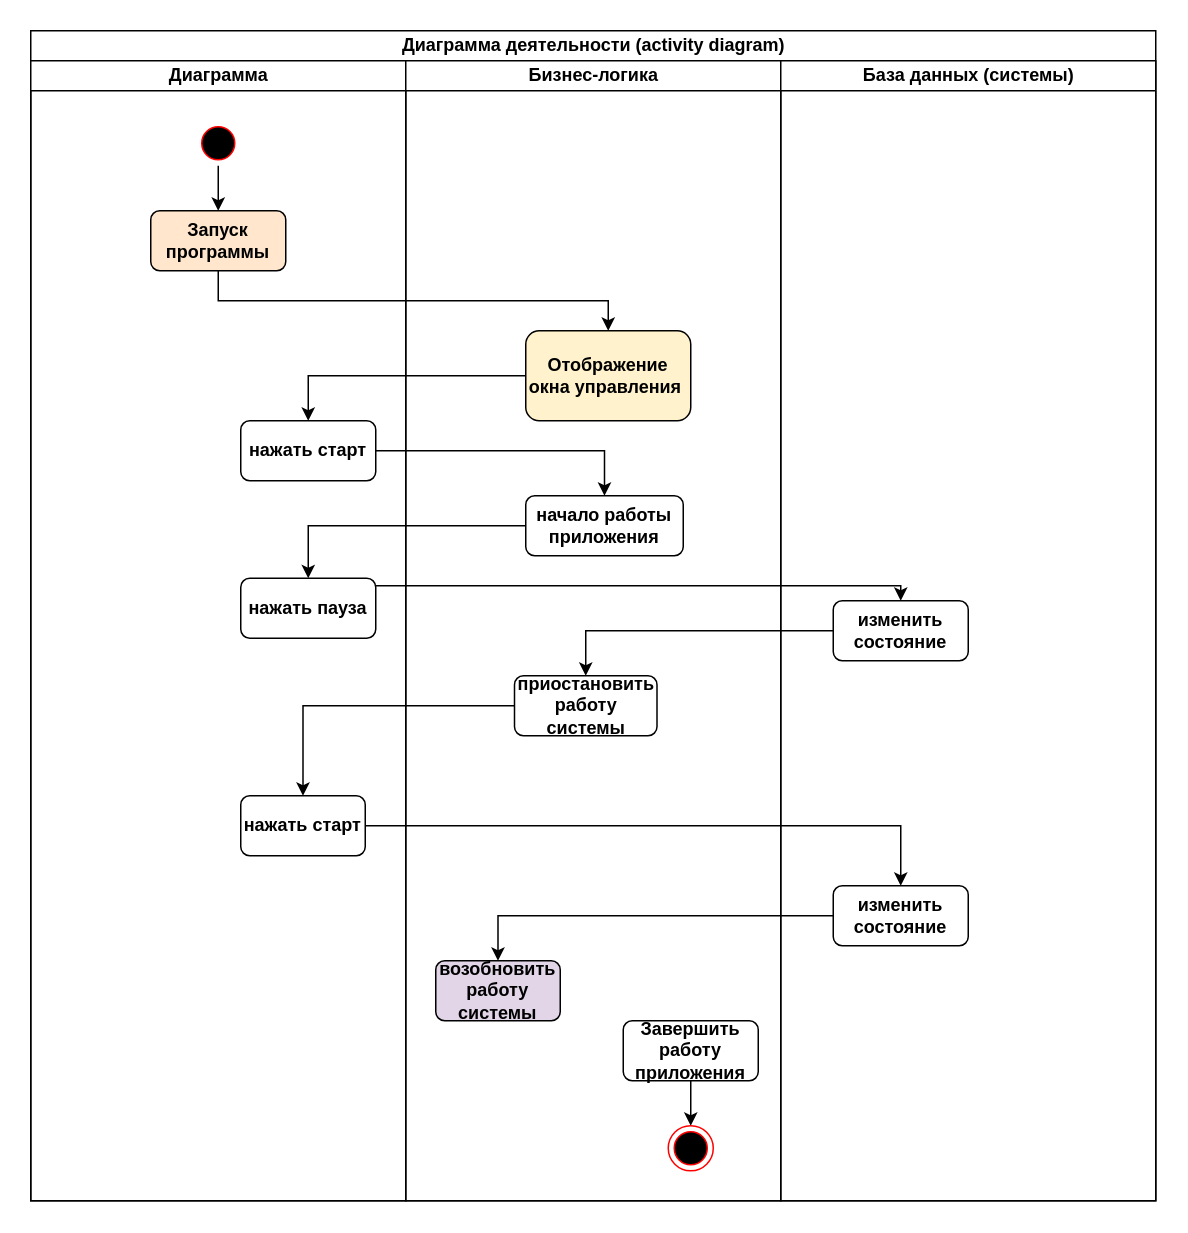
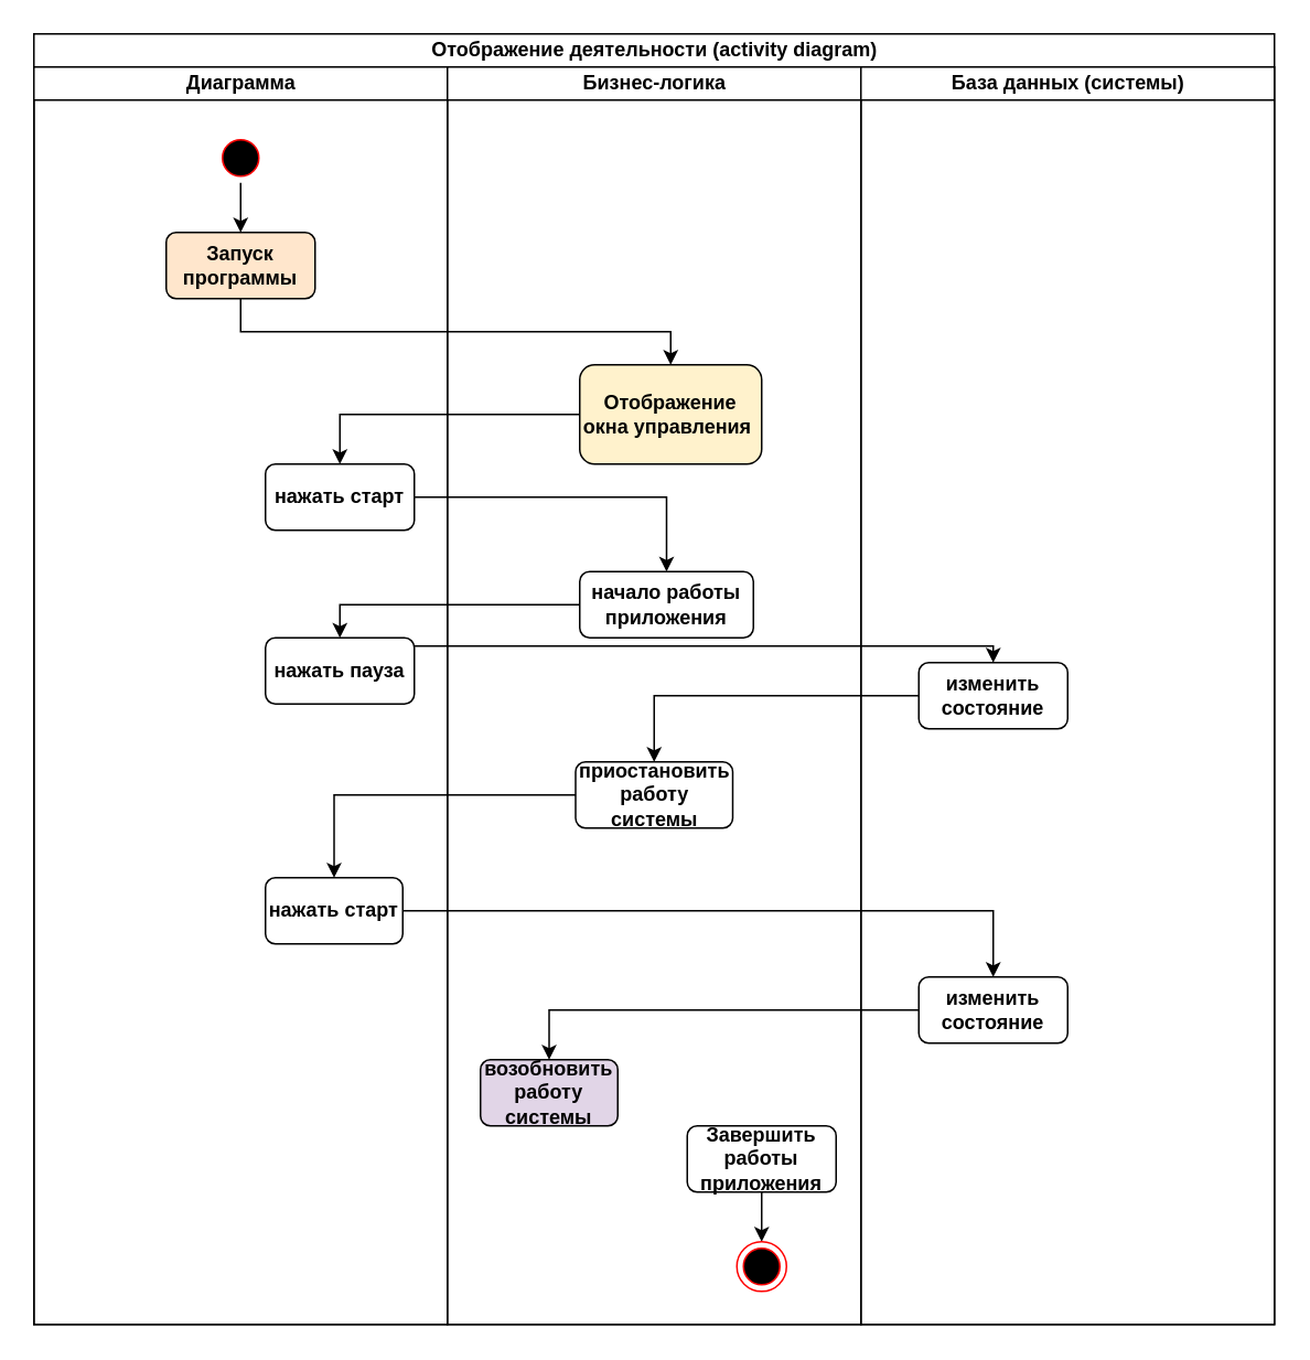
- <mxCell id="2" value="Диаграмма деятельности (activity diagram)" style="swimlane;html=1;childLayout=stackLayout;resizeParent=1;resizeParentMax=0;startSize=20;" parent="1" vertex="1"><mxGeometry x="20" y="20" width="750" height="780" as="geometry" /></mxCell>
+ <mxCell id="2" value="Отображение деятельности (activity diagram)" style="swimlane;html=1;childLayout=stackLayout;resizeParent=1;resizeParentMax=0;startSize=20;" parent="1" vertex="1"><mxGeometry x="20" y="20" width="750" height="780" as="geometry" /></mxCell>
- <mxCell id="12" value="&lt;b&gt;начало работы приложения&lt;/b&gt;" style="rounded=1;whiteSpace=wrap;html=1;" parent="10" vertex="1"><mxGeometry x="80" y="290" width="105" height="40" as="geometry" /></mxCell>
+ <mxCell id="12" value="&lt;b&gt;начало работы приложения&lt;/b&gt;" style="rounded=1;whiteSpace=wrap;html=1;" parent="10" vertex="1"><mxGeometry x="80" y="305" width="105" height="40" as="geometry" /></mxCell>
- <mxCell id="16" value="&lt;b&gt;приостановить работу системы&lt;/b&gt;" style="rounded=1;whiteSpace=wrap;html=1;" parent="10" vertex="1"><mxGeometry x="72.5" y="410" width="95" height="40" as="geometry" /></mxCell>
+ <mxCell id="16" value="&lt;b&gt;приостановить работу системы&lt;/b&gt;" style="rounded=1;whiteSpace=wrap;html=1;" parent="10" vertex="1"><mxGeometry x="77.5" y="420" width="95" height="40" as="geometry" /></mxCell>
- <mxCell id="14" value="&lt;b&gt;Завершить работу приложения&lt;/b&gt;" style="rounded=1;whiteSpace=wrap;html=1;" parent="10" vertex="1"><mxGeometry x="145" y="640" width="90" height="40" as="geometry" /></mxCell>
+ <mxCell id="14" value="&lt;b&gt;Завершить работы приложения&lt;/b&gt;" style="rounded=1;whiteSpace=wrap;html=1;" parent="10" vertex="1"><mxGeometry x="145" y="640" width="90" height="40" as="geometry" /></mxCell>
